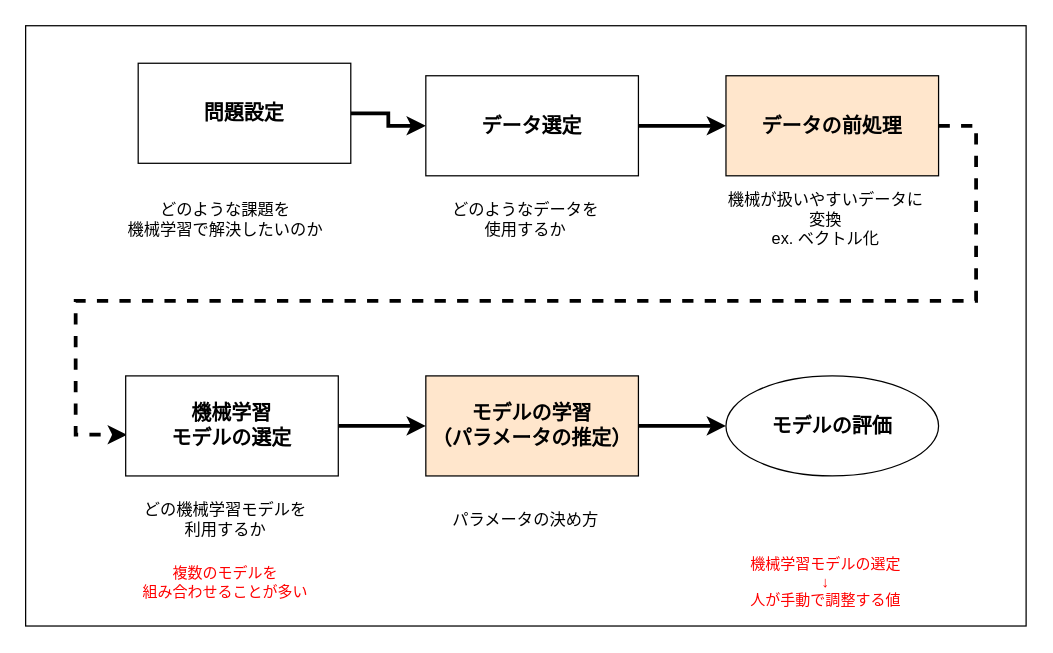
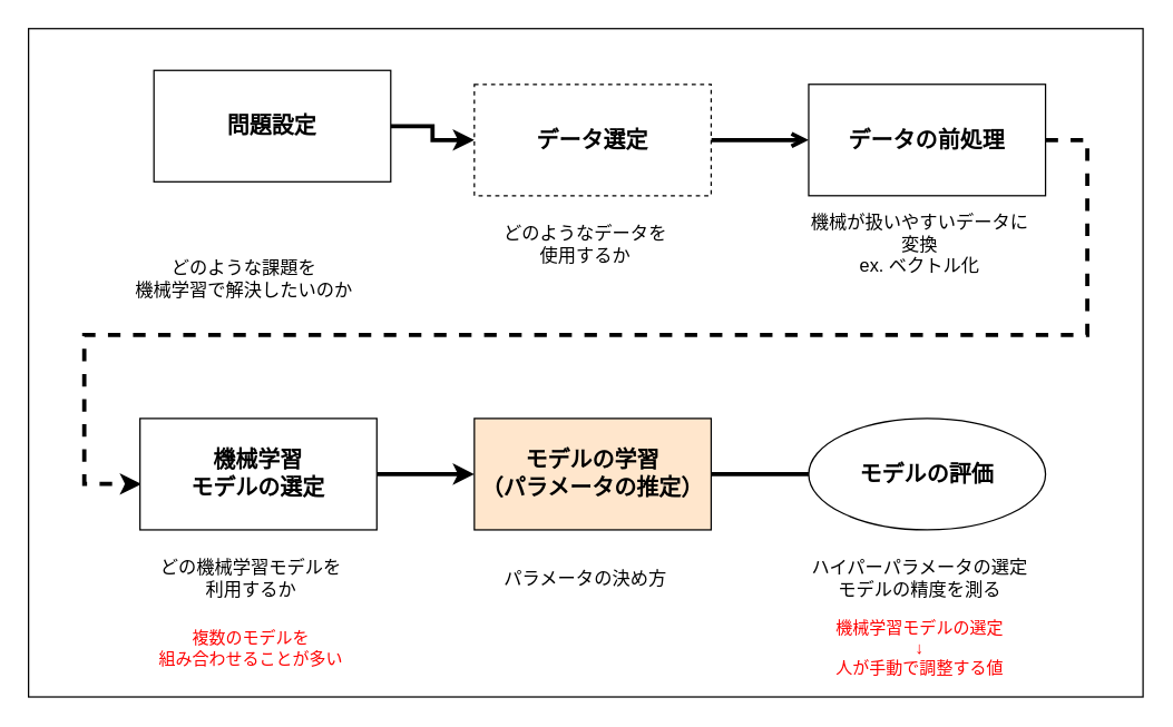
- <mxCell id="6" value="データ選定" style="rounded=0;whiteSpace=wrap;html=1;fontSize=16;fontStyle=1;align=center;fontFamily=Helvetica;" parent="1" vertex="1"><mxGeometry x="340" y="60" width="170" height="80" as="geometry" /></mxCell>
+ <mxCell id="6" value="データ選定" style="rounded=0;whiteSpace=wrap;html=1;fontSize=16;fontStyle=1;align=center;fontFamily=Helvetica;dashed=1;" parent="1" vertex="1"><mxGeometry x="340" y="60" width="170" height="80" as="geometry" /></mxCell>
- <mxCell id="5" style="edgeStyle=orthogonalEdgeStyle;rounded=0;orthogonalLoop=1;jettySize=auto;html=1;exitX=1;exitY=0.5;exitDx=0;exitDy=0;fontFamily=Helvetica;fontSize=20;strokeWidth=3;" parent="1" source="6" target="8" edge="1"><mxGeometry relative="1" as="geometry" /></mxCell>
+ <mxCell id="5" style="edgeStyle=orthogonalEdgeStyle;rounded=0;orthogonalLoop=1;jettySize=auto;html=1;exitX=1;exitY=0.5;exitDx=0;exitDy=0;fontFamily=Helvetica;fontSize=20;strokeWidth=3;endArrow=open;" parent="1" source="6" target="8" edge="1"><mxGeometry relative="1" as="geometry" /></mxCell>
- <mxCell id="8" value="データの前処理" style="rounded=0;whiteSpace=wrap;html=1;fontSize=16;fontStyle=1;align=center;fontFamily=Helvetica;fillColor=#ffe6cc;" parent="1" vertex="1"><mxGeometry x="580" y="60" width="170" height="80" as="geometry" /></mxCell>
+ <mxCell id="8" value="データの前処理" style="rounded=0;whiteSpace=wrap;html=1;fontSize=16;fontStyle=1;align=center;fontFamily=Helvetica;" parent="1" vertex="1"><mxGeometry x="580" y="60" width="170" height="80" as="geometry" /></mxCell>
- <mxCell id="14" value="どのような課題を&lt;br style=&quot;font-size: 13px;&quot;&gt;機械学習で解決したいのか" style="text;html=1;strokeColor=none;fillColor=none;align=center;verticalAlign=middle;whiteSpace=wrap;rounded=0;fontSize=13;" vertex="1" parent="1"><mxGeometry x="100" y="150" width="160" height="50" as="geometry" /></mxCell>
+ <mxCell id="14" value="どのような課題を&lt;br style=&quot;font-size: 13px;&quot;&gt;機械学習で解決したいのか" style="text;html=1;strokeColor=none;fillColor=none;align=center;verticalAlign=middle;whiteSpace=wrap;rounded=0;fontSize=13;" vertex="1" parent="1"><mxGeometry x="95" y="175" width="160" height="50" as="geometry" /></mxCell>
- <mxCell id="11" style="edgeStyle=orthogonalEdgeStyle;rounded=0;orthogonalLoop=1;jettySize=auto;html=1;exitX=1;exitY=0.5;exitDx=0;exitDy=0;entryX=0;entryY=0.5;entryDx=0;entryDy=0;fontFamily=Helvetica;fontSize=20;strokeWidth=3;" parent="1" source="12" target="13" edge="1"><mxGeometry relative="1" as="geometry" /></mxCell>
+ <mxCell id="11" style="edgeStyle=orthogonalEdgeStyle;rounded=0;orthogonalLoop=1;jettySize=auto;html=1;exitX=1;exitY=0.5;exitDx=0;exitDy=0;entryX=0;entryY=0.5;entryDx=0;entryDy=0;fontFamily=Helvetica;fontSize=20;strokeWidth=3;endArrow=none;" parent="1" source="12" target="13" edge="1"><mxGeometry relative="1" as="geometry" /></mxCell>
+ <mxCell id="19" value="ハイパーパラメータの選定&lt;br style=&quot;font-size: 13px;&quot;&gt;モデルの精度を測る" style="text;html=1;strokeColor=none;fillColor=none;align=center;verticalAlign=middle;whiteSpace=wrap;rounded=0;fontSize=13;" vertex="1" parent="1"><mxGeometry x="580" y="390" width="160" height="50" as="geometry" /></mxCell>
